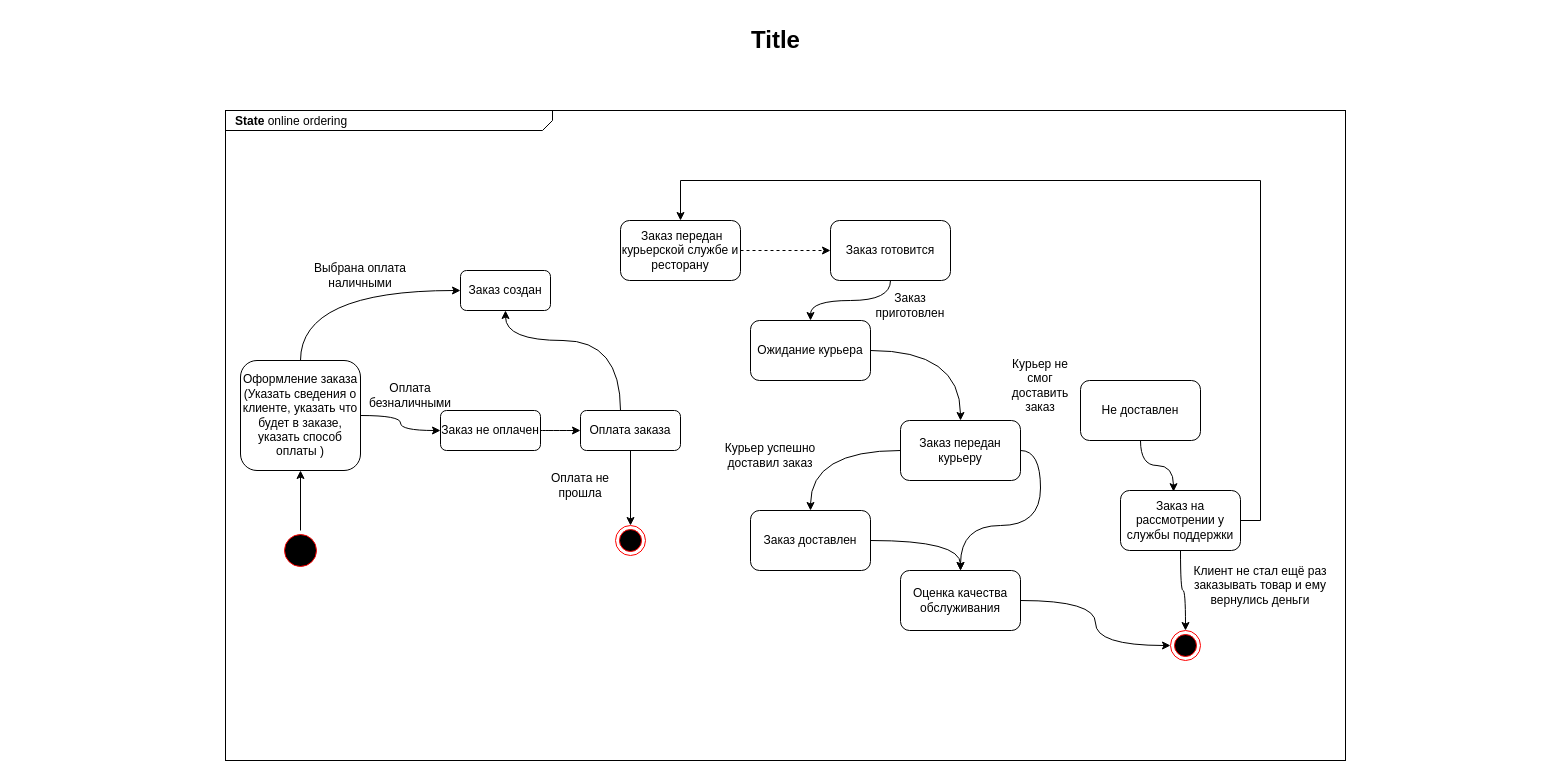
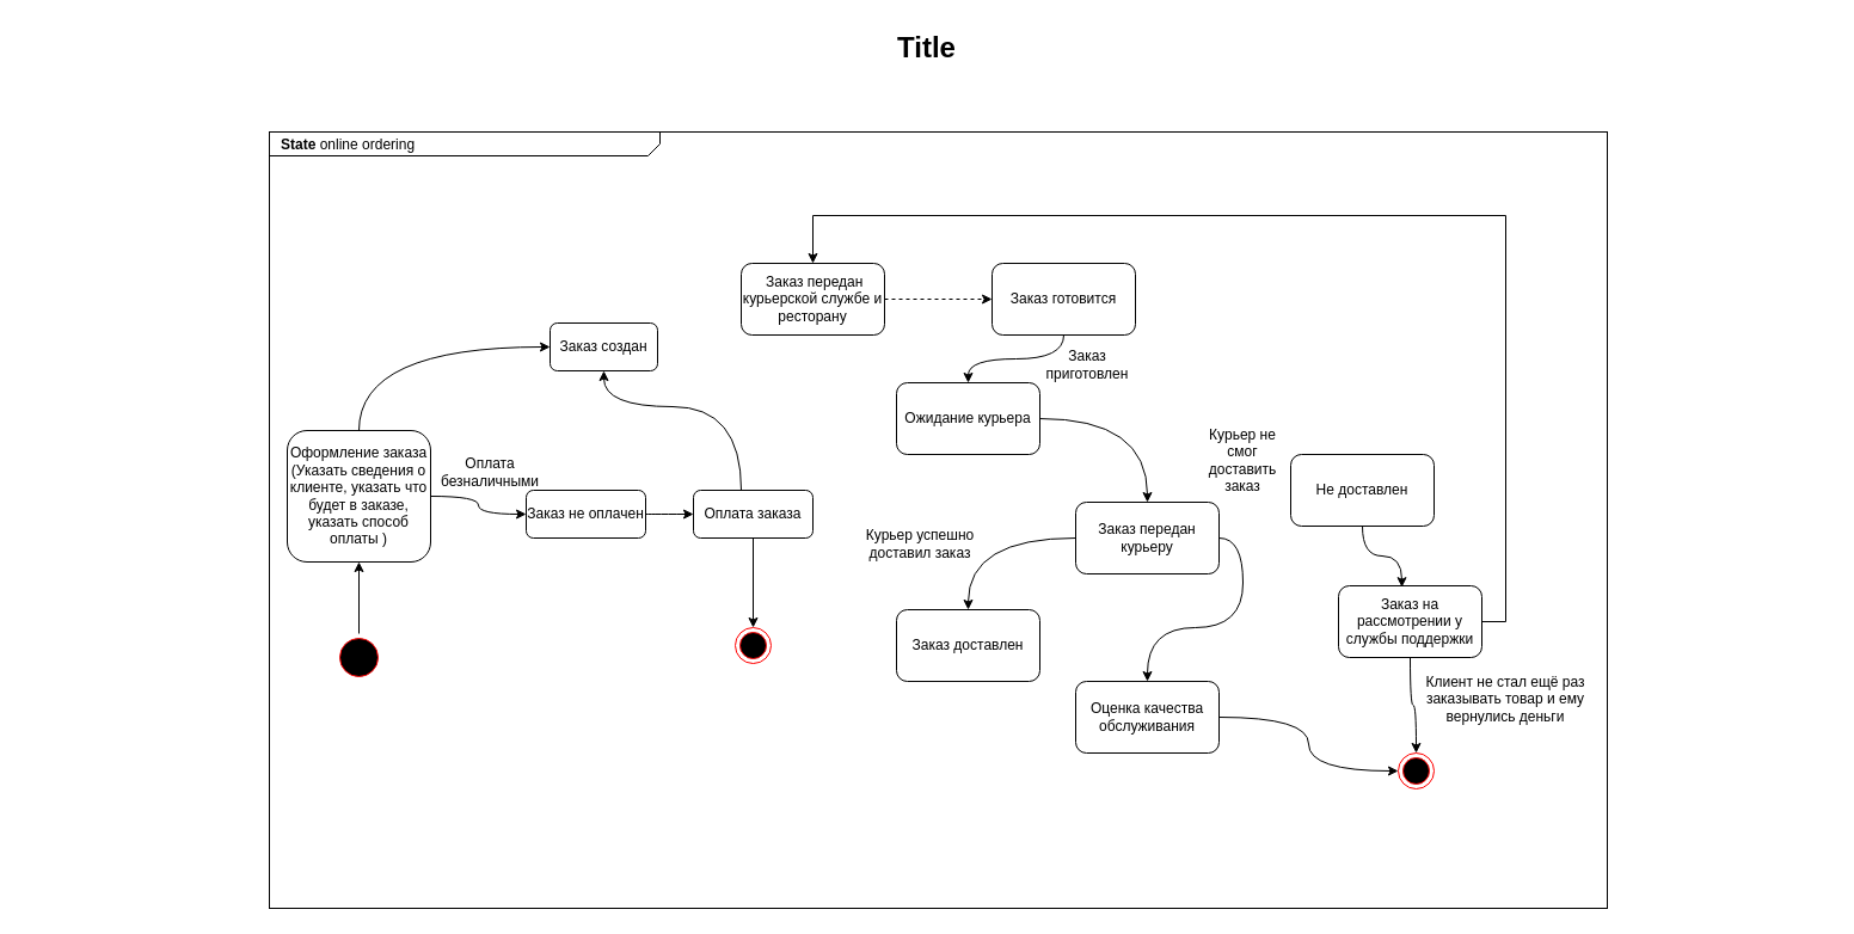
- <mxCell id="17" value="Выбрана оплата наличными" style="text;html=1;align=center;verticalAlign=middle;whiteSpace=wrap;rounded=0;" vertex="1" parent="1"><mxGeometry x="300" y="260" width="120" height="30" as="geometry" /></mxCell>
- <mxCell id="16" value="Оплата не прошла" style="text;html=1;align=center;verticalAlign=middle;whiteSpace=wrap;rounded=0;" vertex="1" parent="1"><mxGeometry x="540" y="470" width="80" height="30" as="geometry" /></mxCell>
- <mxCell id="23" style="edgeStyle=orthogonalEdgeStyle;rounded=0;orthogonalLoop=1;jettySize=auto;html=1;exitX=1;exitY=0.5;exitDx=0;exitDy=0;entryX=0.5;entryY=0;entryDx=0;entryDy=0;curved=1;" edge="1" parent="1" source="24" target="31"><mxGeometry relative="1" as="geometry" /></mxCell>
